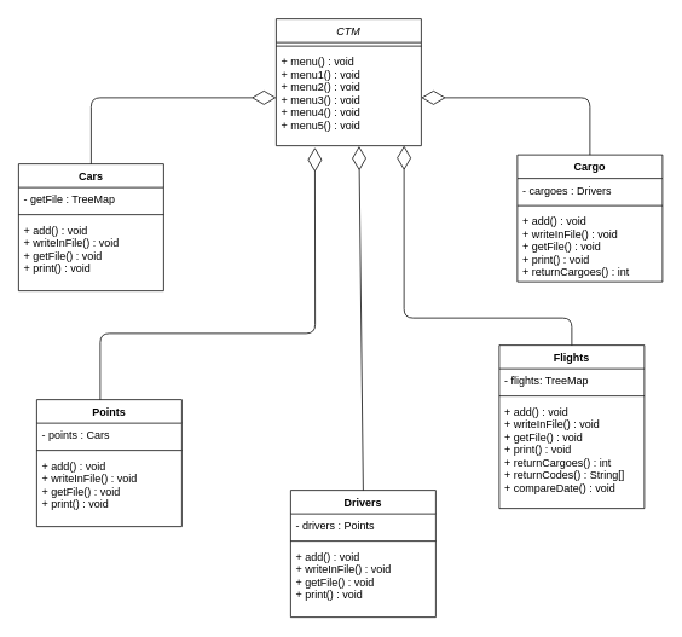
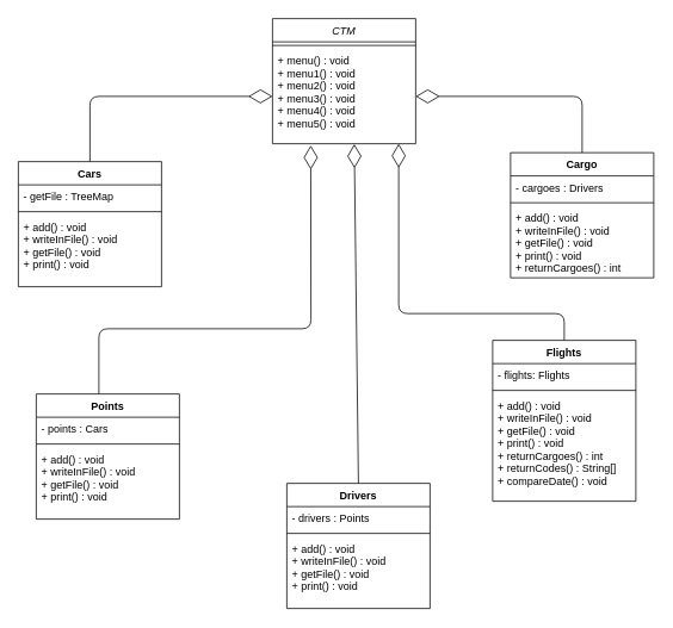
- <mxCell id="22" value="- flights: TreeMap" style="text;strokeColor=none;fillColor=none;align=left;verticalAlign=top;spacingLeft=4;spacingRight=4;overflow=hidden;rotatable=0;points=[[0,0.5],[1,0.5]];portConstraint=eastwest;" vertex="1" parent="21"><mxGeometry y="26" width="160" height="26" as="geometry" /></mxCell>
+ <mxCell id="22" value="- flights: Flights" style="text;strokeColor=none;fillColor=none;align=left;verticalAlign=top;spacingLeft=4;spacingRight=4;overflow=hidden;rotatable=0;points=[[0,0.5],[1,0.5]];portConstraint=eastwest;" vertex="1" parent="21"><mxGeometry y="26" width="160" height="26" as="geometry" /></mxCell>
